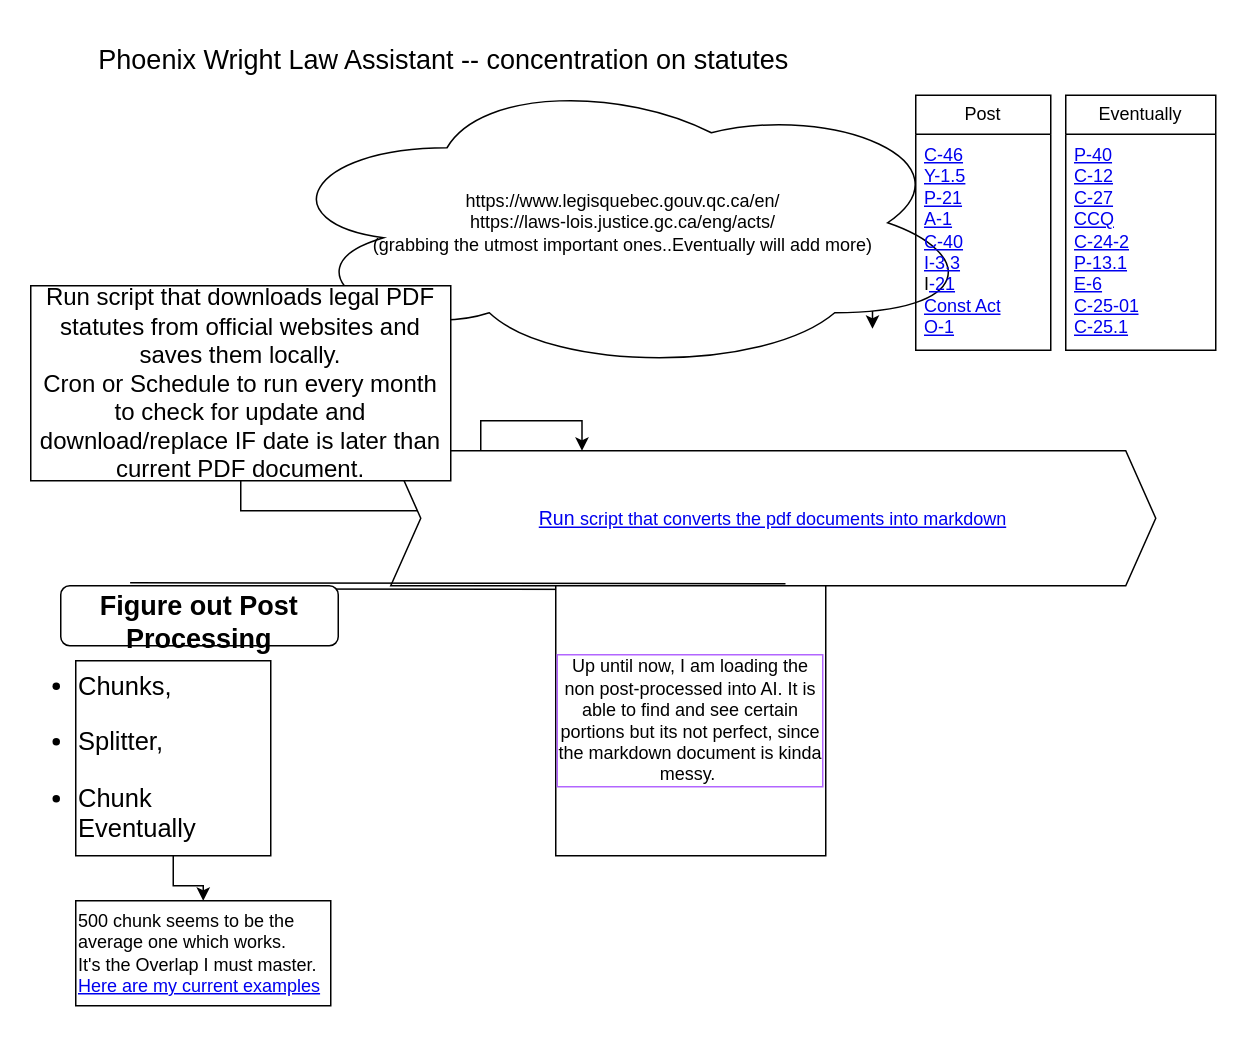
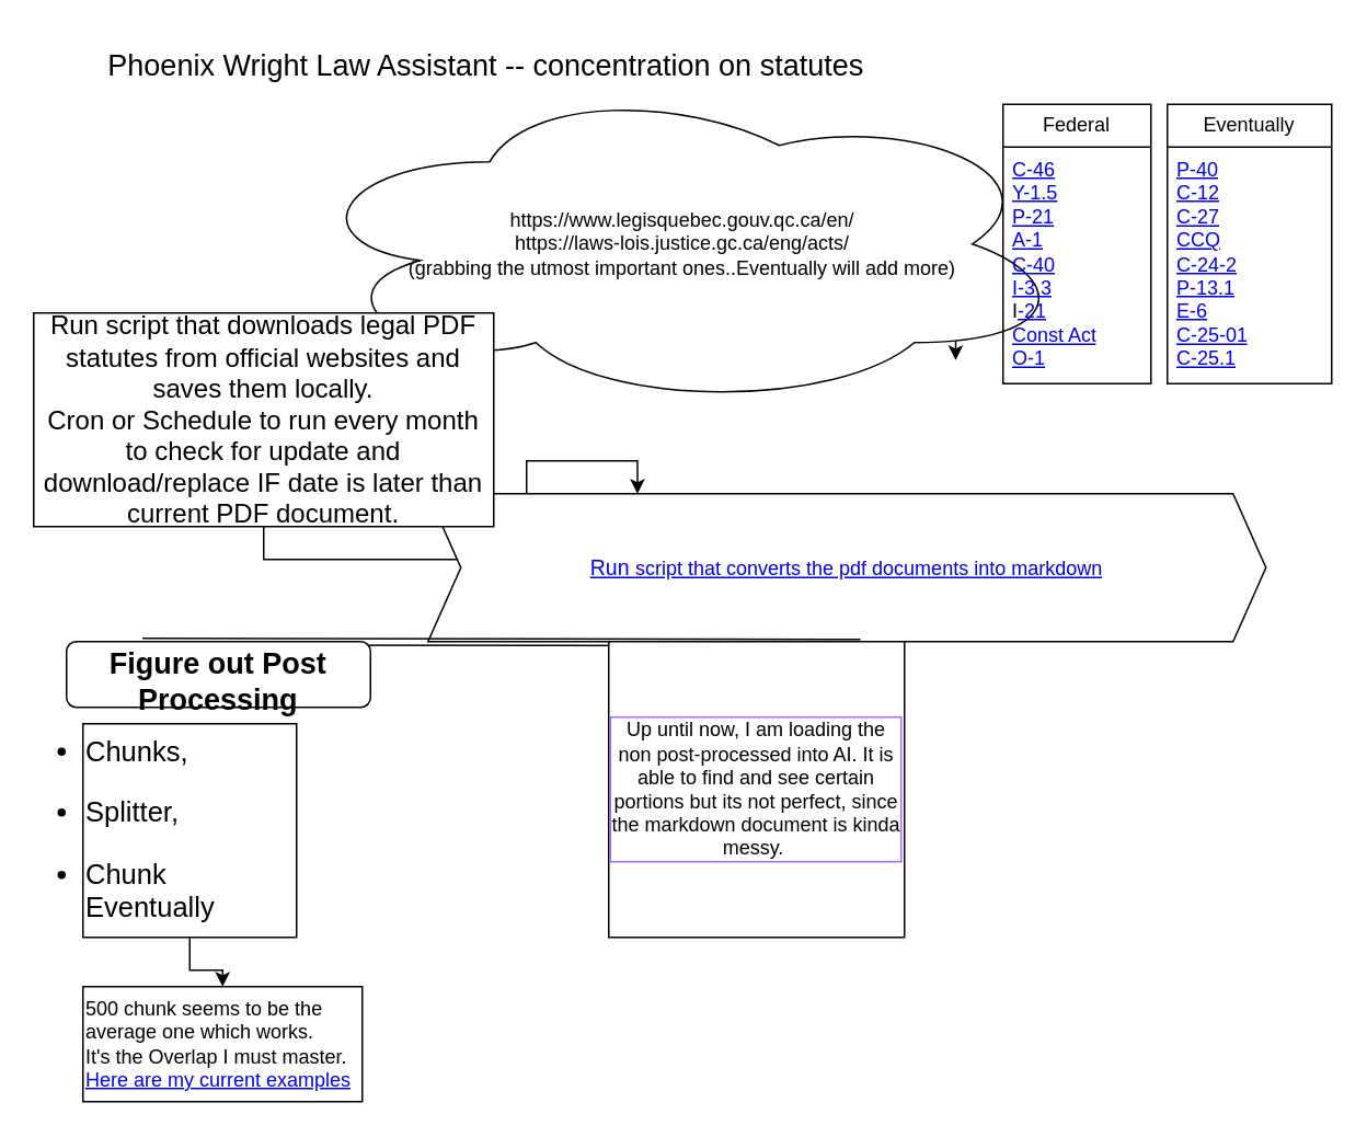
- <mxCell id="14" value="Post" style="swimlane;fontStyle=0;childLayout=stackLayout;horizontal=1;startSize=26;fillColor=none;horizontalStack=0;resizeParent=1;resizeParentMax=0;resizeLast=0;collapsible=1;marginBottom=0;whiteSpace=wrap;html=1;" parent="1" vertex="1"><mxGeometry x="610" y="63" width="90" height="170" as="geometry" /></mxCell>
+ <mxCell id="14" value="Federal" style="swimlane;fontStyle=0;childLayout=stackLayout;horizontal=1;startSize=26;fillColor=none;horizontalStack=0;resizeParent=1;resizeParentMax=0;resizeLast=0;collapsible=1;marginBottom=0;whiteSpace=wrap;html=1;" parent="1" vertex="1"><mxGeometry x="610" y="63" width="90" height="170" as="geometry" /></mxCell>
